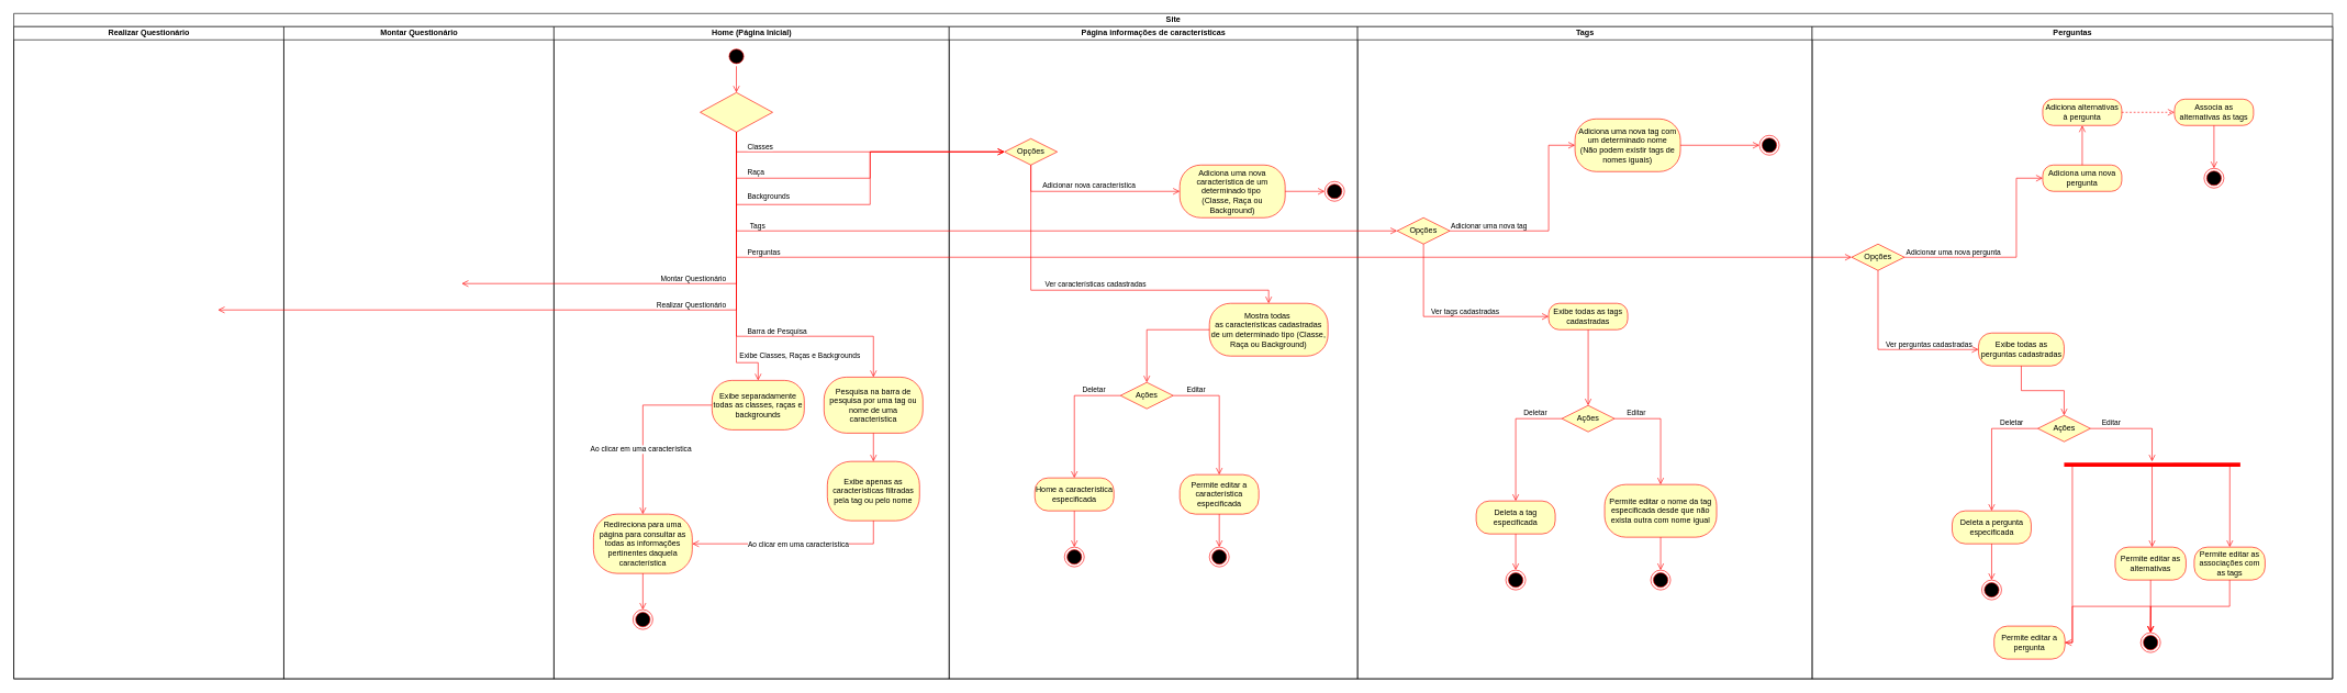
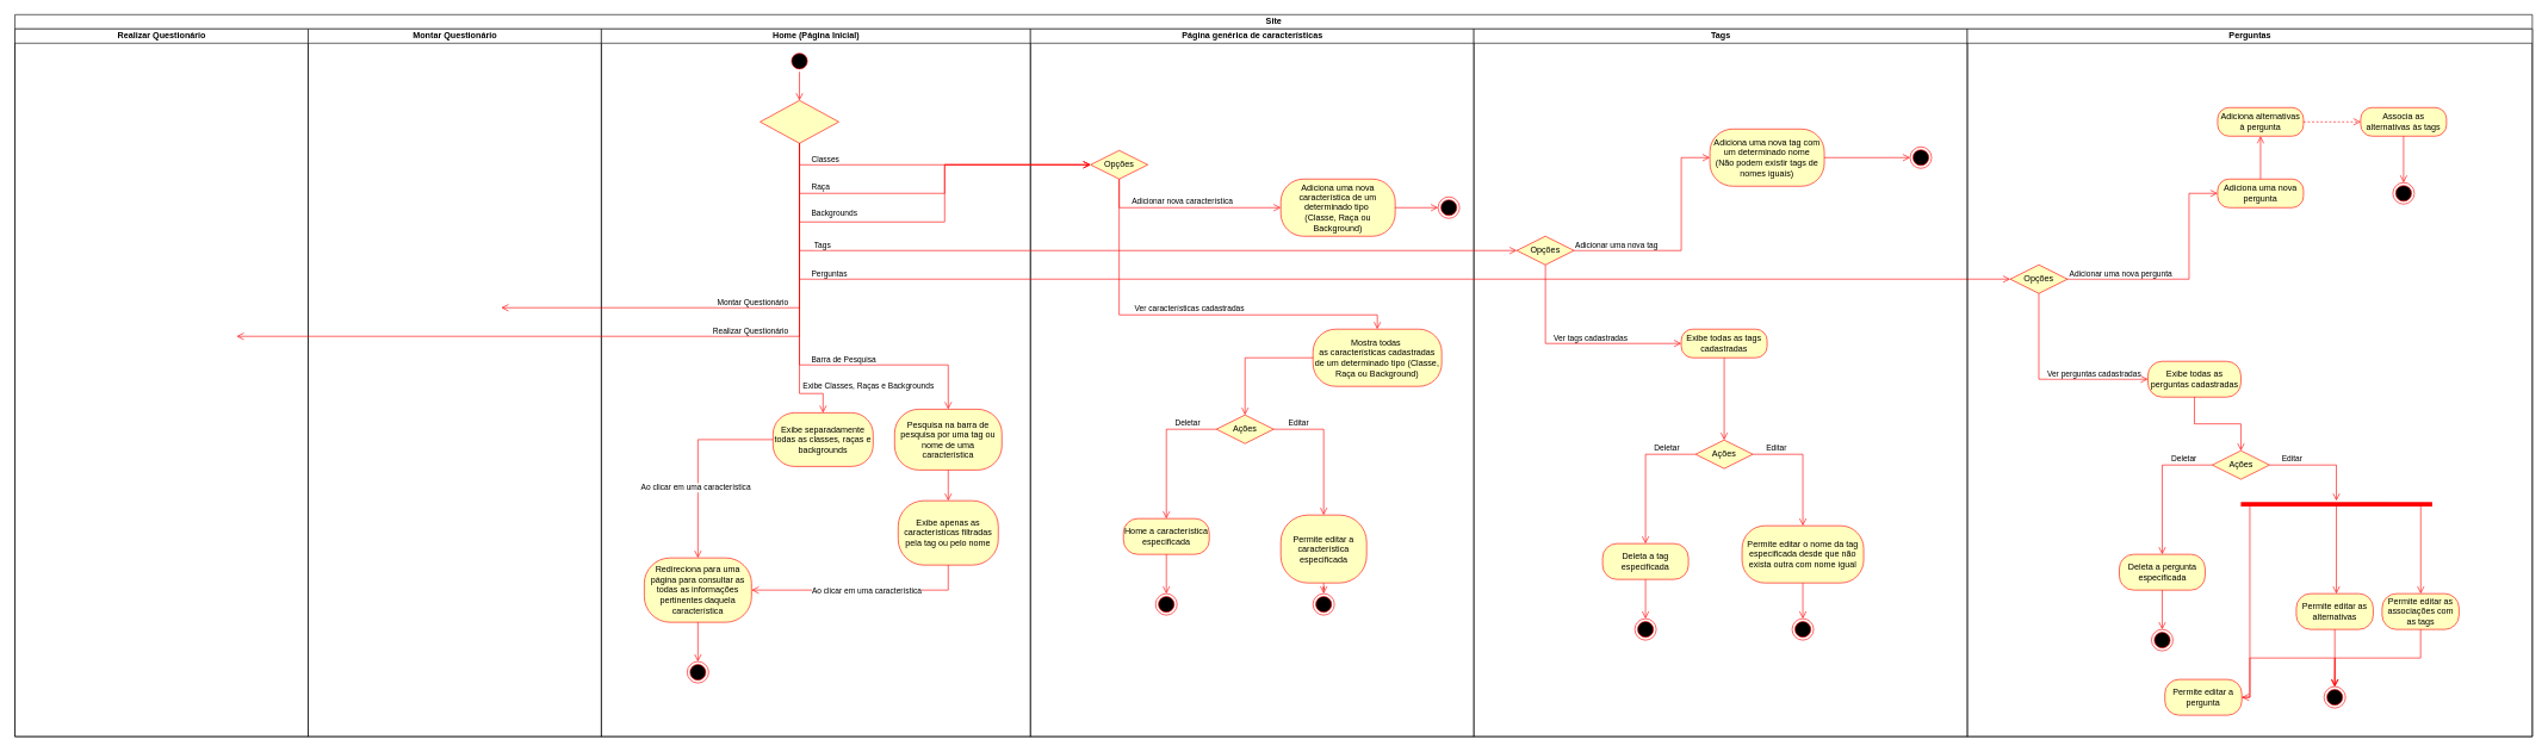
- <mxCell id="26" value="Página informações de características" style="swimlane;startSize=20;html=1;" parent="2" vertex="1"><mxGeometry x="1420" y="20" width="620" height="990" as="geometry" /></mxCell>
+ <mxCell id="26" value="Página genérica de características" style="swimlane;startSize=20;html=1;" parent="2" vertex="1"><mxGeometry x="1420" y="20" width="620" height="990" as="geometry" /></mxCell>
- <mxCell id="40" value="Permite editar a característica especificada" style="rounded=1;whiteSpace=wrap;html=1;arcSize=40;fontColor=#000000;fillColor=#ffffc0;strokeColor=#ff0000;" parent="26" vertex="1"><mxGeometry x="350" y="680" width="120" height="60" as="geometry" /></mxCell>
+ <mxCell id="40" value="Permite editar a característica especificada" style="rounded=1;whiteSpace=wrap;html=1;arcSize=40;fontColor=#000000;fillColor=#ffffc0;strokeColor=#ff0000;" parent="26" vertex="1"><mxGeometry x="350" y="680" width="120" height="95" as="geometry" /></mxCell>
